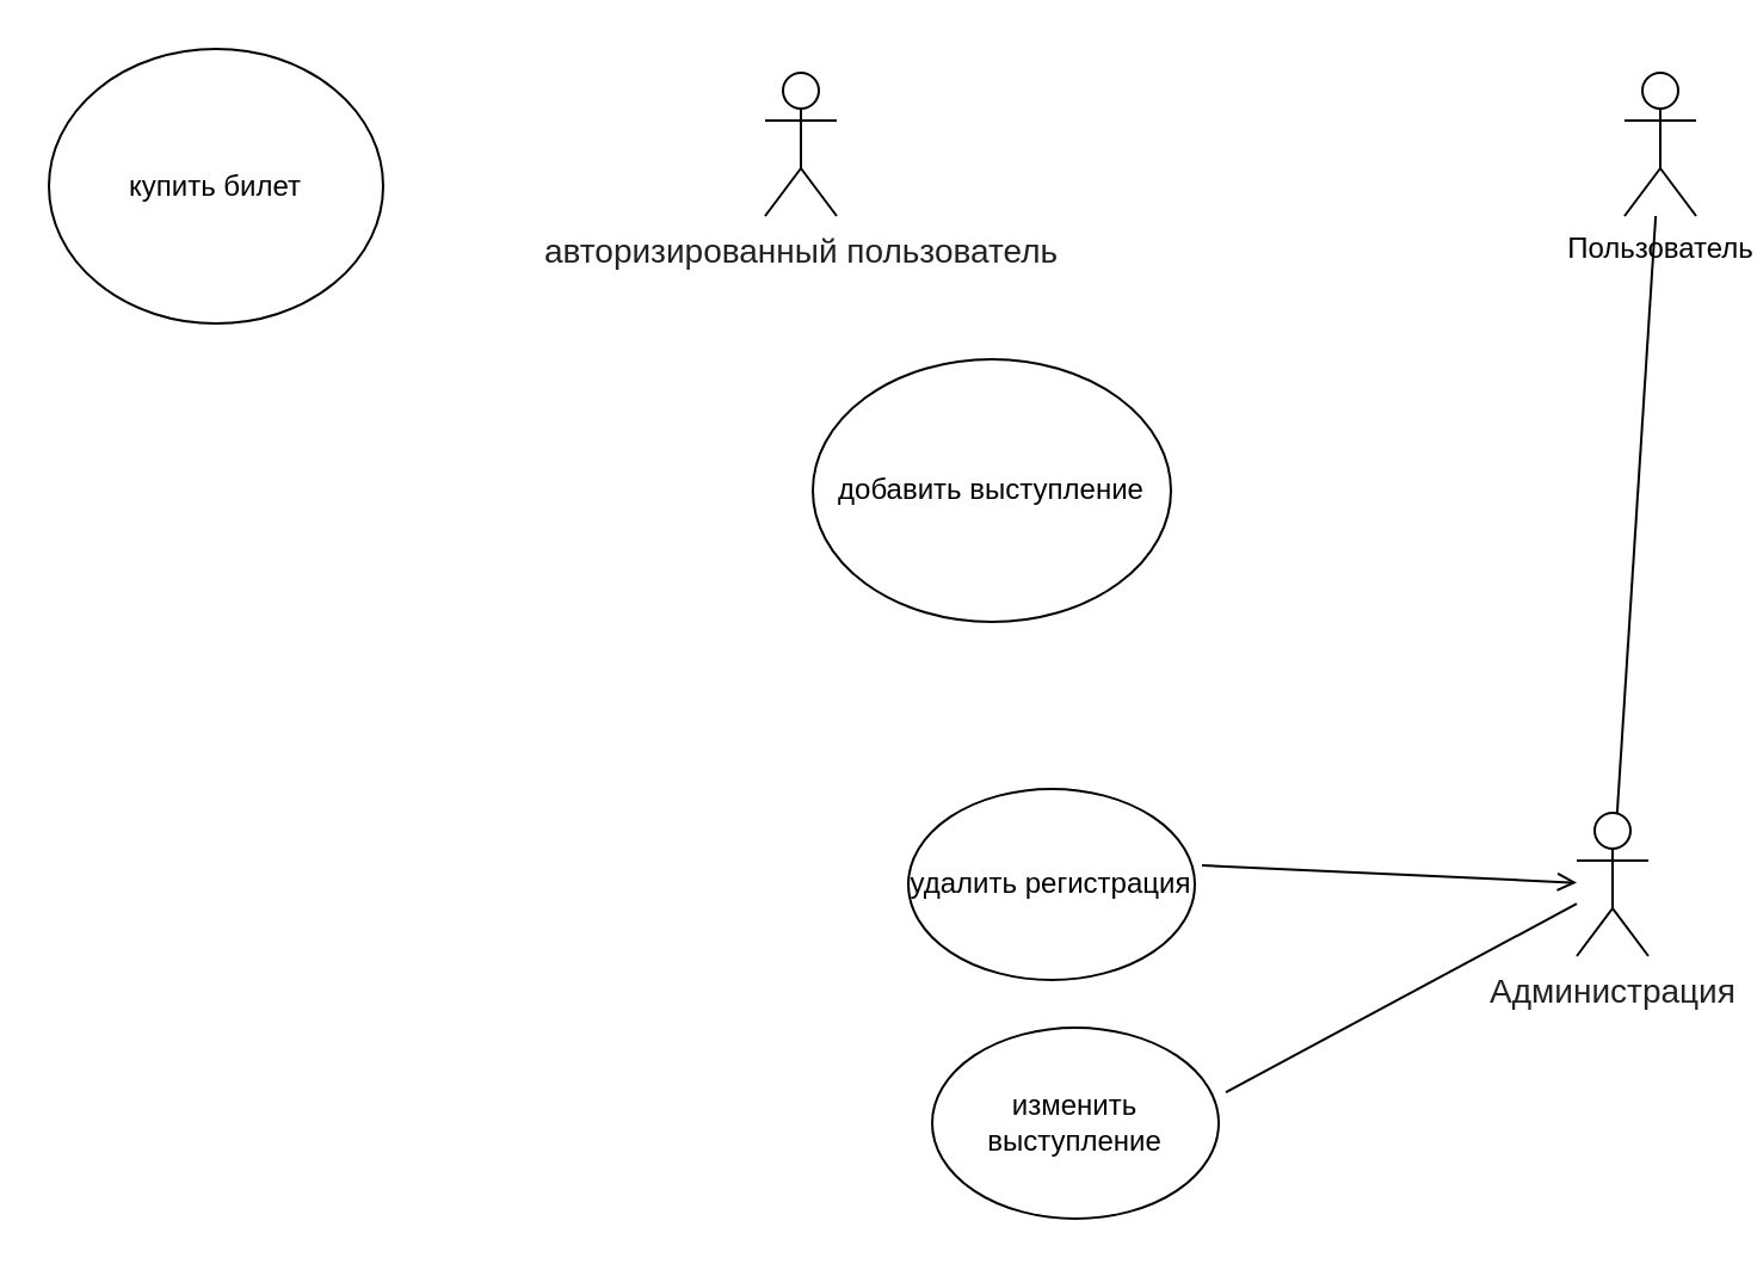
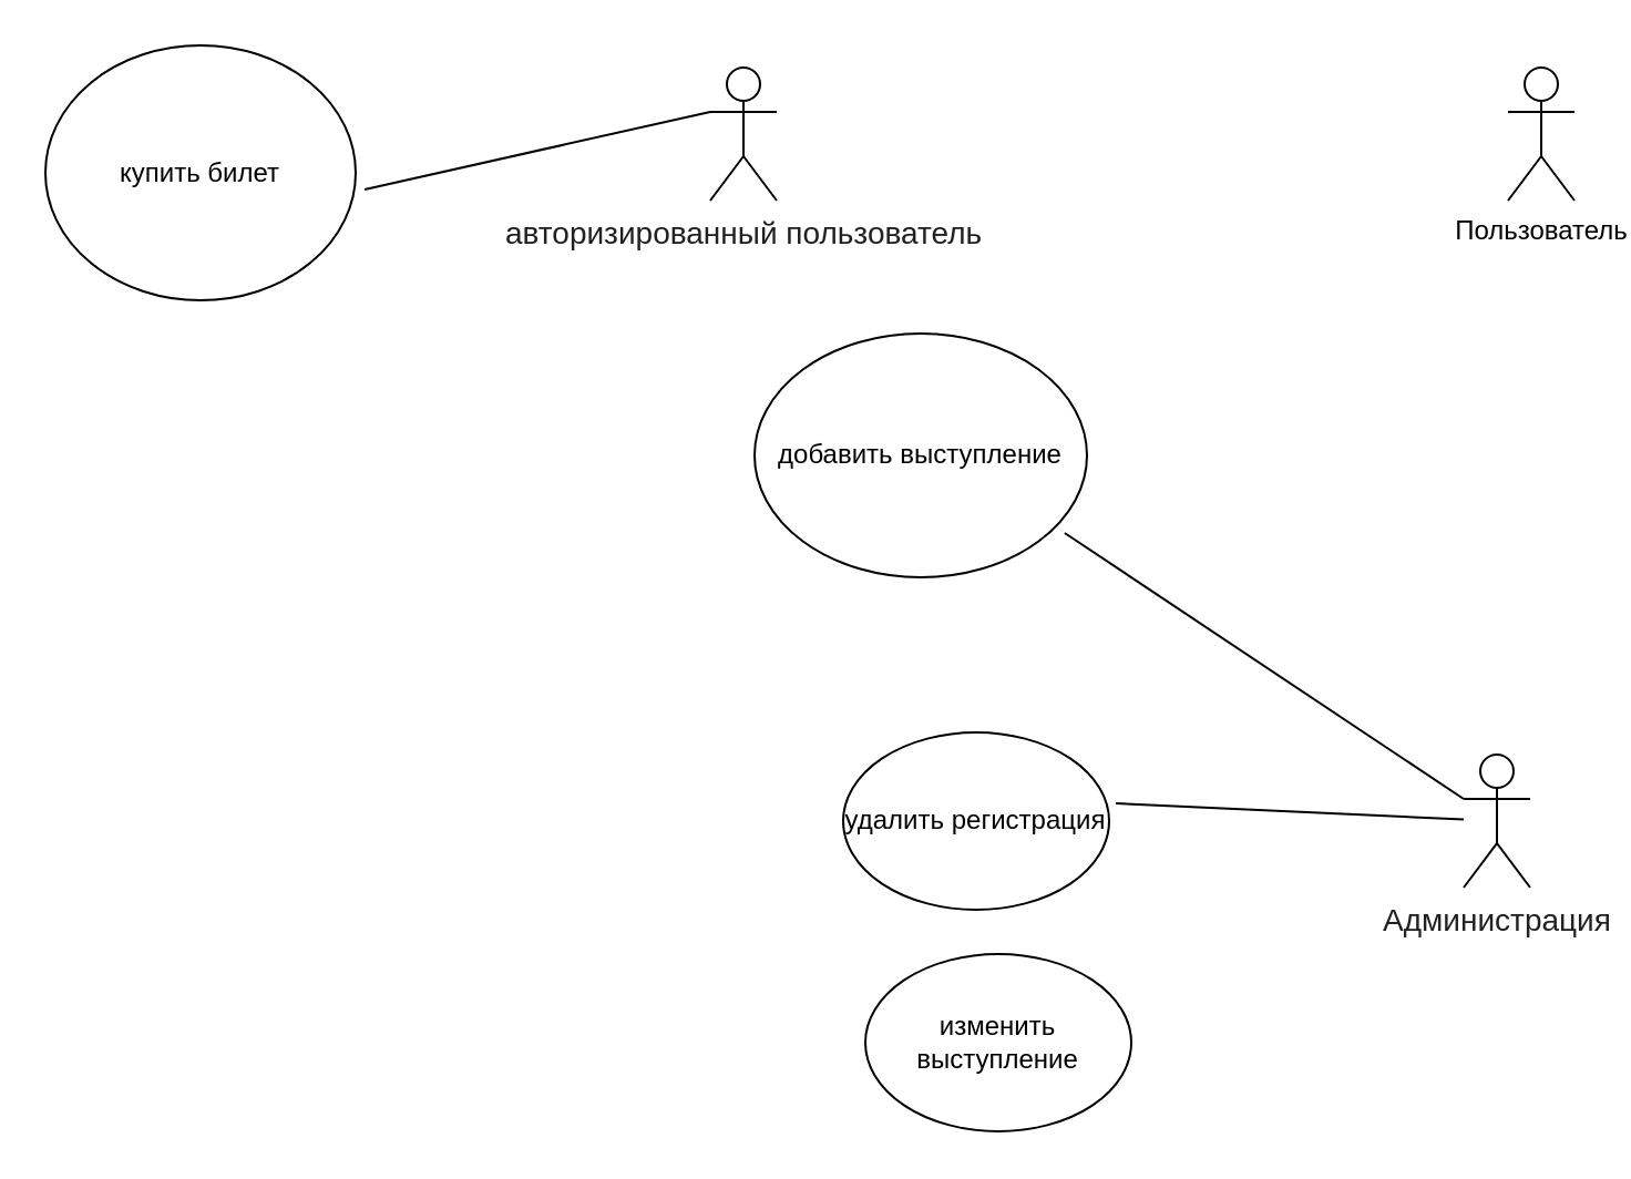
+ <mxCell id="12" value="" style="endArrow=none;html=1;rounded=0;exitX=1.029;exitY=0.565;exitDx=0;exitDy=0;exitPerimeter=0;entryX=0;entryY=0.333;entryDx=0;entryDy=0;entryPerimeter=0;" edge="1" parent="1" source="6" target="8"><mxGeometry width="50" height="50" relative="1" as="geometry"><mxPoint x="540" y="300" as="sourcePoint" /><mxPoint x="590" y="250" as="targetPoint" /></mxGeometry></mxCell>
- <mxCell id="9" value="" style="endArrow=none;html=1;rounded=0;" edge="1" parent="1" source="3" target="7"><mxGeometry width="50" height="50" relative="1" as="geometry"><mxPoint x="540" y="300" as="sourcePoint" /><mxPoint x="590" y="250" as="targetPoint" /></mxGeometry></mxCell>
+ <mxCell id="9" value="" style="endArrow=none;html=1;rounded=0;entryX=0.933;entryY=0.818;entryDx=0;entryDy=0;entryPerimeter=0;" edge="1" parent="1" source="3" target="2"><mxGeometry width="50" height="50" relative="1" as="geometry"><mxPoint x="540" y="300" as="sourcePoint" /><mxPoint x="590" y="250" as="targetPoint" /></mxGeometry></mxCell>
- <mxCell id="11" value="" style="endArrow=open;html=1;rounded=0;exitX=1.025;exitY=0.4;exitDx=0;exitDy=0;exitPerimeter=0;" edge="1" parent="1" source="4" target="3"><mxGeometry width="50" height="50" relative="1" as="geometry"><mxPoint x="540" y="300" as="sourcePoint" /><mxPoint x="590" y="250" as="targetPoint" /></mxGeometry></mxCell>
+ <mxCell id="11" value="" style="endArrow=none;html=1;rounded=0;exitX=1.025;exitY=0.4;exitDx=0;exitDy=0;exitPerimeter=0;" edge="1" parent="1" source="4" target="3"><mxGeometry width="50" height="50" relative="1" as="geometry"><mxPoint x="540" y="300" as="sourcePoint" /><mxPoint x="590" y="250" as="targetPoint" /></mxGeometry></mxCell>
- <mxCell id="10" value="" style="endArrow=none;html=1;rounded=0;exitX=1.025;exitY=0.338;exitDx=0;exitDy=0;exitPerimeter=0;" edge="1" parent="1" source="5" target="3"><mxGeometry width="50" height="50" relative="1" as="geometry"><mxPoint x="540" y="300" as="sourcePoint" /><mxPoint x="590" y="250" as="targetPoint" /></mxGeometry></mxCell>
